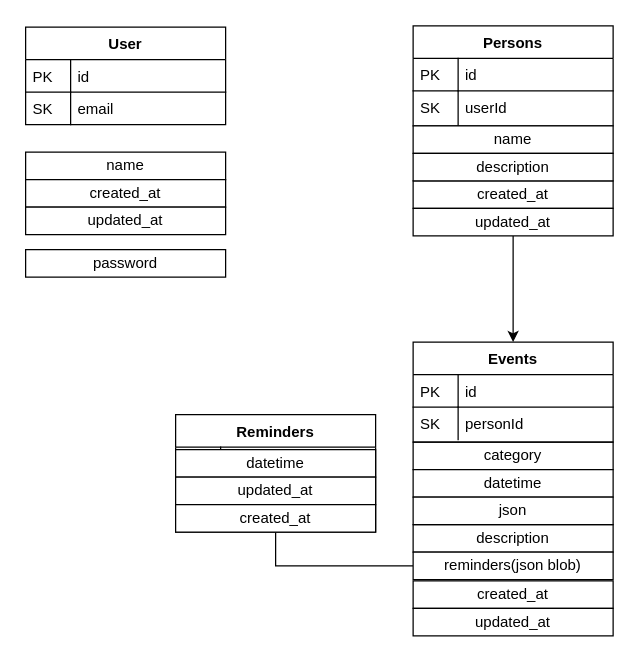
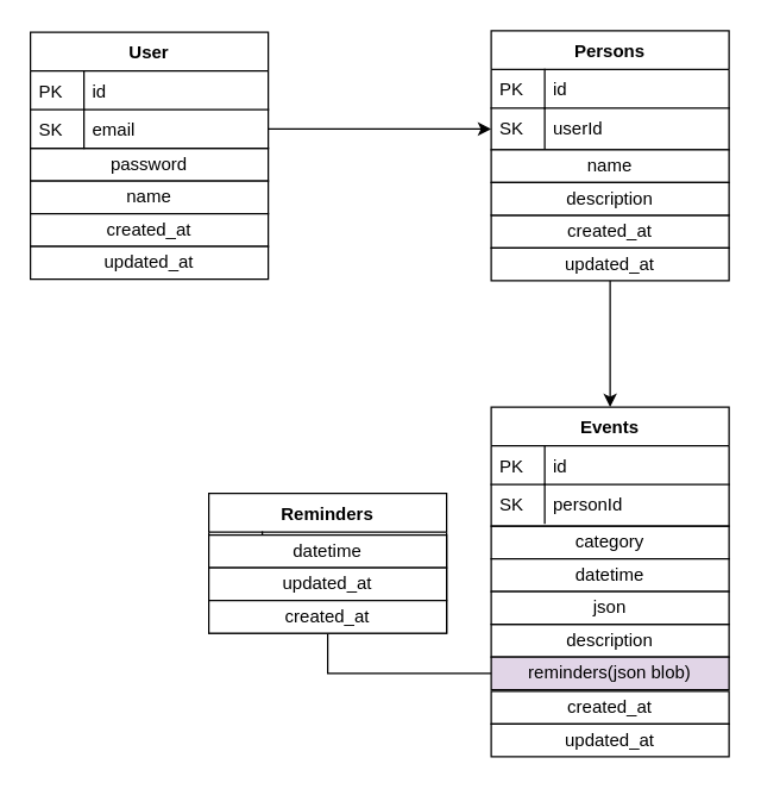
+ <mxCell id="40" style="edgeStyle=orthogonalEdgeStyle;rounded=0;orthogonalLoop=1;jettySize=auto;html=1;entryX=0;entryY=0.5;entryDx=0;entryDy=0;fontColor=#000000;" edge="1" parent="1" source="30" target="15"><mxGeometry relative="1" as="geometry" /></mxCell>
- <mxCell id="2" value="password" style="rounded=0;whiteSpace=wrap;html=1;labelBackgroundColor=none;fontColor=#000000;" vertex="1" parent="1"><mxGeometry x="20" y="199" width="160" height="22" as="geometry" /></mxCell>
+ <mxCell id="2" value="password" style="rounded=0;whiteSpace=wrap;html=1;labelBackgroundColor=none;fontColor=#000000;" vertex="1" parent="1"><mxGeometry x="20" y="99" width="160" height="22" as="geometry" /></mxCell>
- <mxCell id="33" value="reminders(json blob)" style="rounded=0;whiteSpace=wrap;html=1;labelBackgroundColor=none;fontColor=#000000;" vertex="1" parent="1"><mxGeometry x="330" y="441" width="160" height="22" as="geometry" /></mxCell>
+ <mxCell id="33" value="reminders(json blob)" style="rounded=0;whiteSpace=wrap;html=1;labelBackgroundColor=none;fontColor=#000000;fillColor=#e1d5e7;" vertex="1" parent="1"><mxGeometry x="330" y="441" width="160" height="22" as="geometry" /></mxCell>
